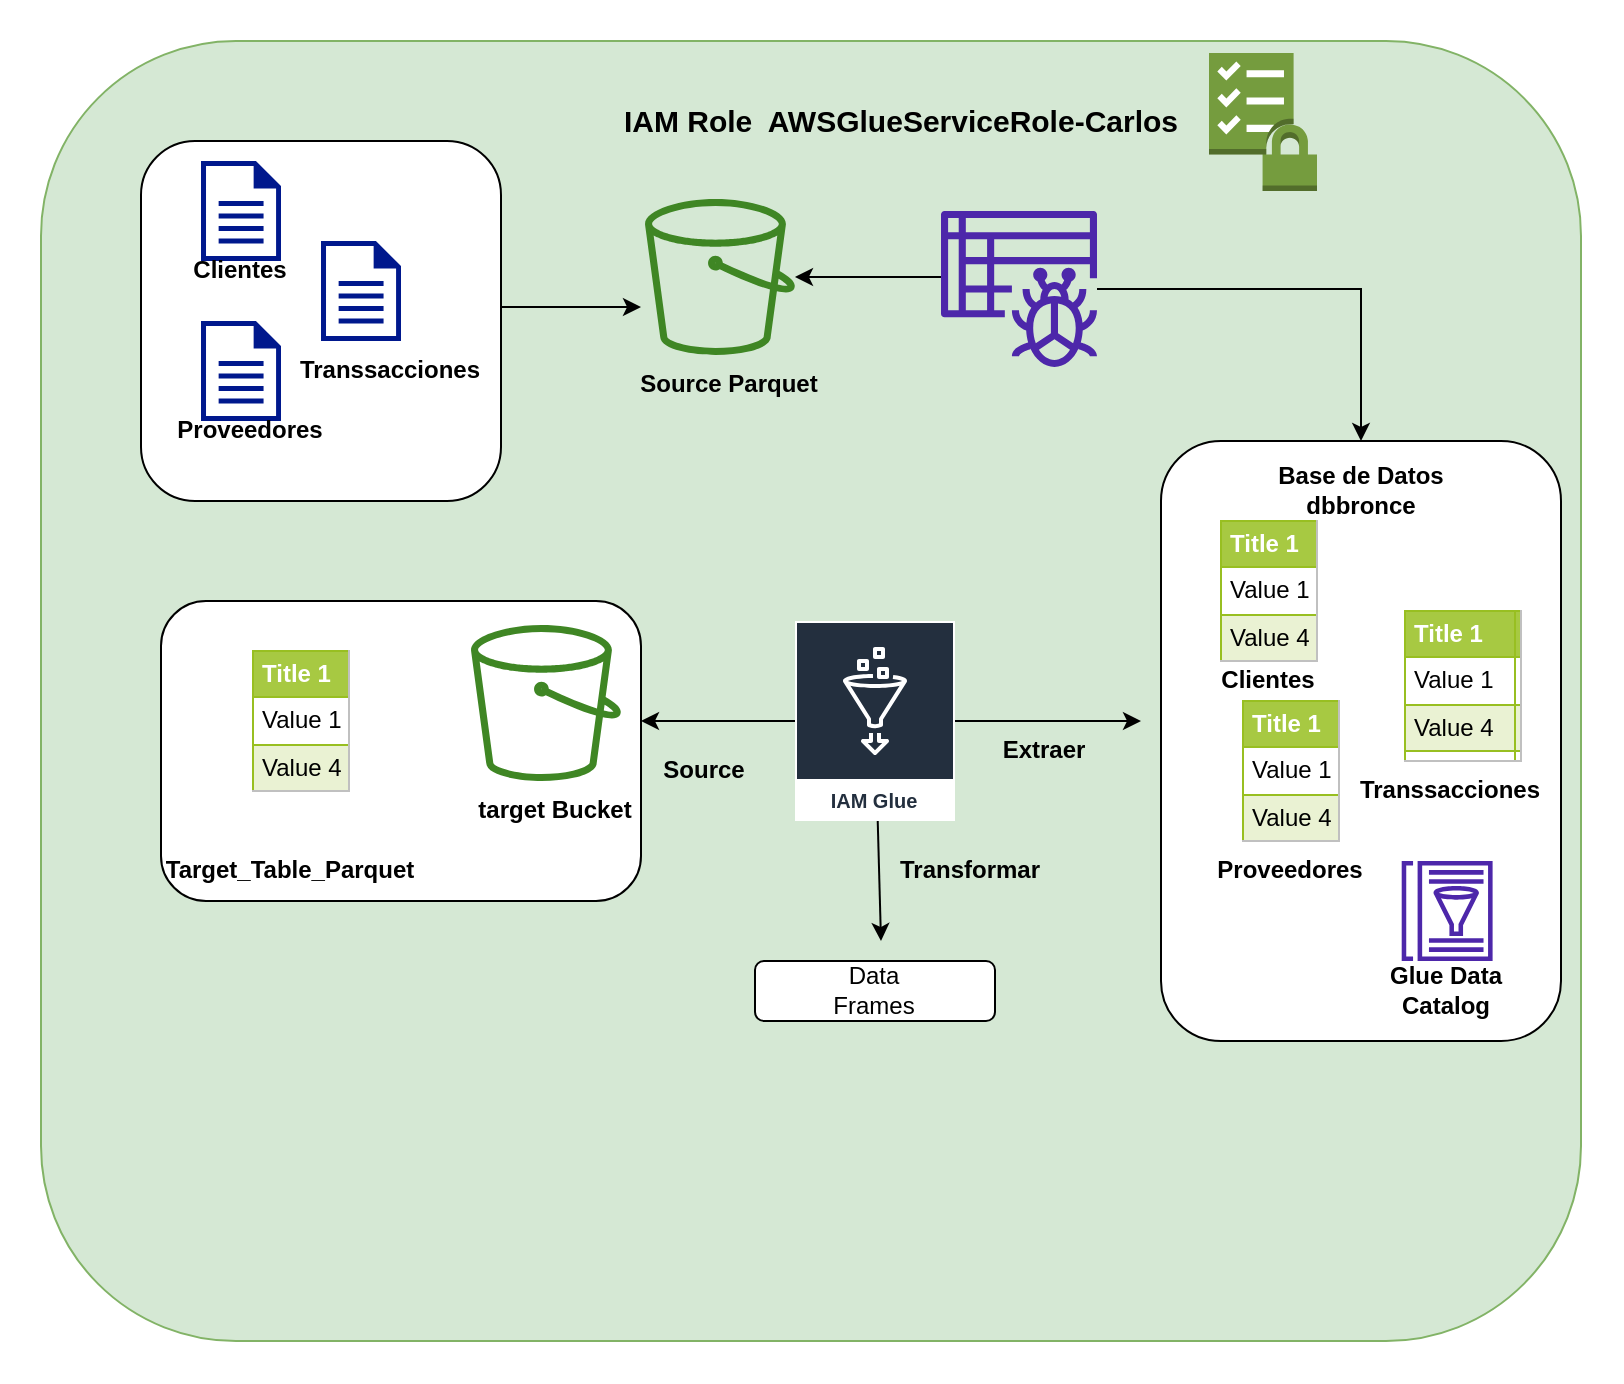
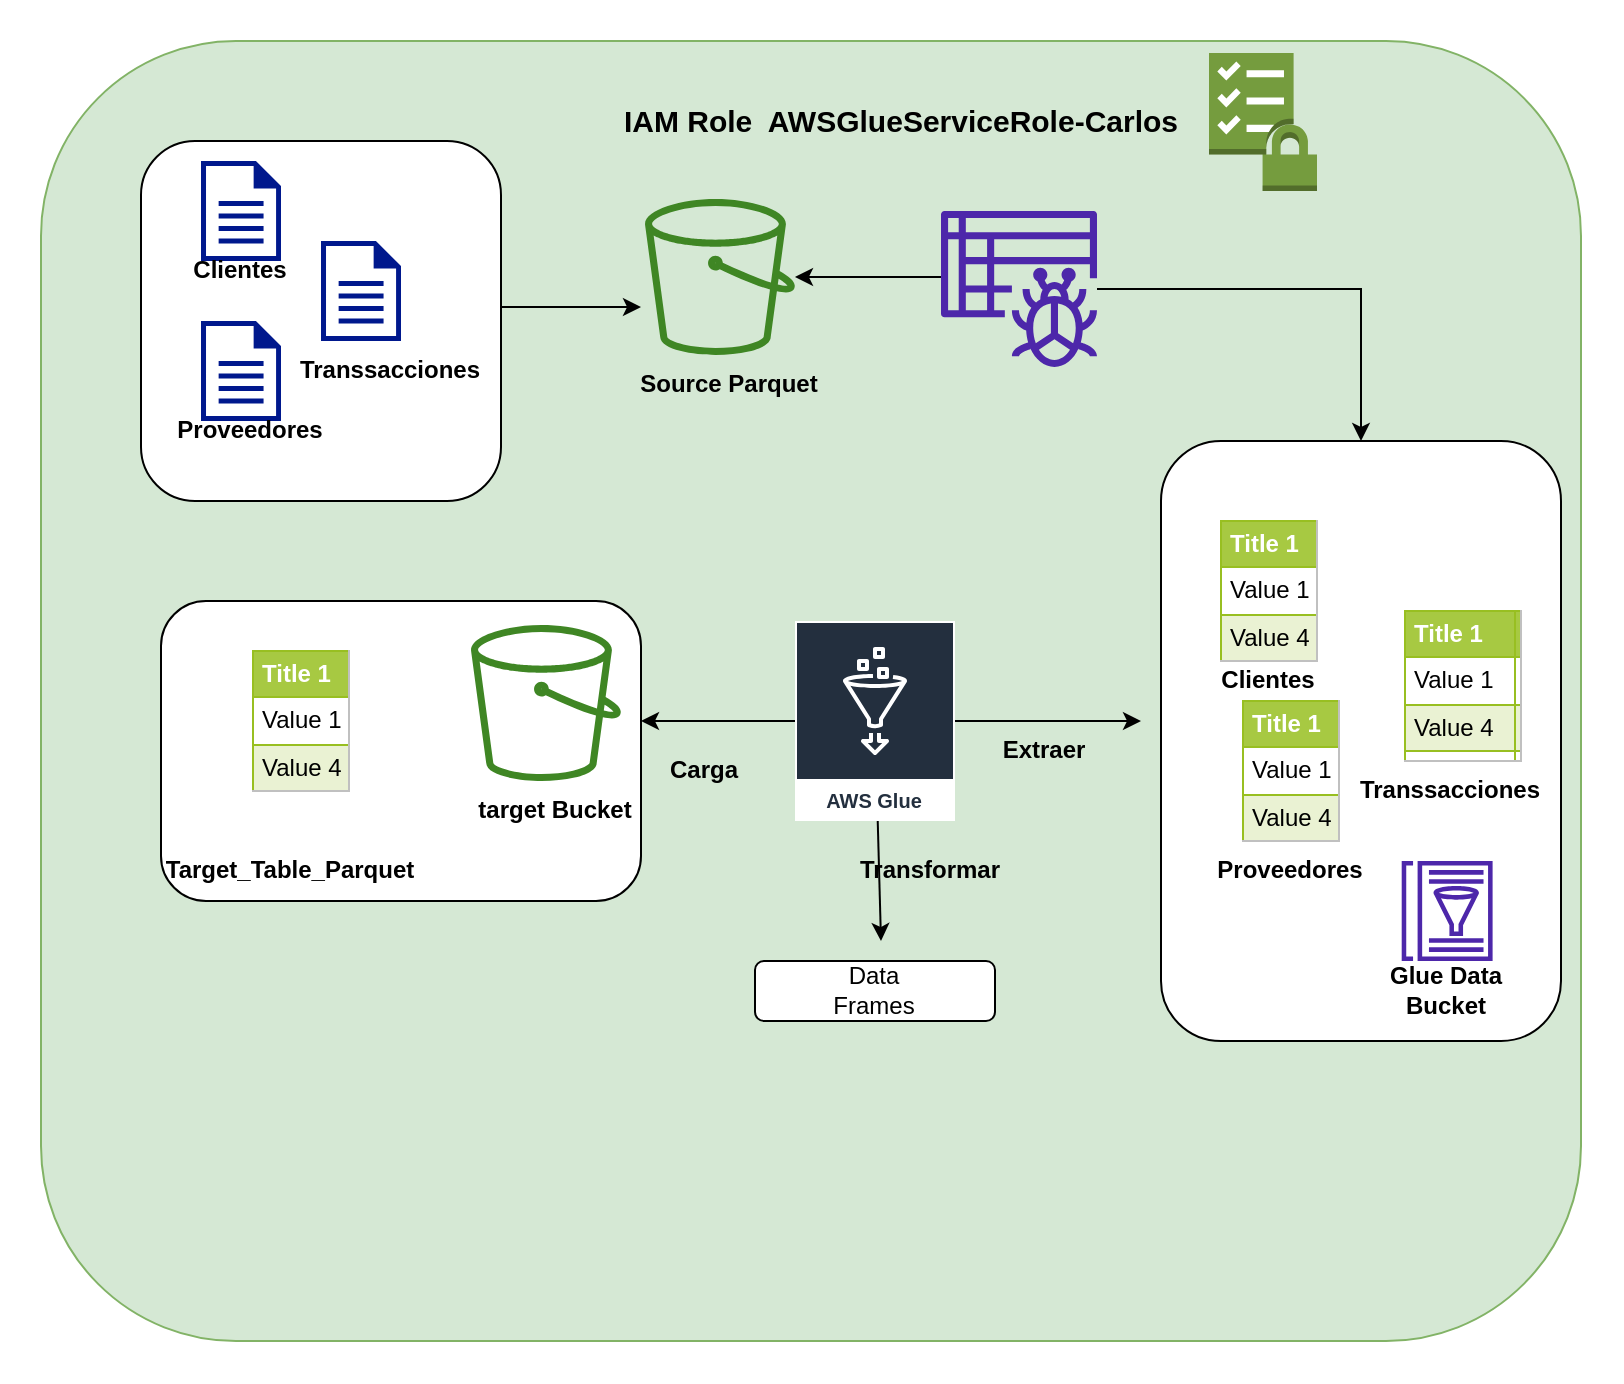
- <mxCell id="24" value="&lt;b&gt;Base de Datos dbbronce&lt;/b&gt;" style="text;html=1;strokeColor=none;fillColor=none;align=center;verticalAlign=middle;whiteSpace=wrap;rounded=0;" vertex="1" parent="1"><mxGeometry x="611" y="230" width="139" height="30" as="geometry" /></mxCell>
- <mxCell id="35" value="&lt;b&gt;Source&lt;/b&gt;" style="text;html=1;strokeColor=none;fillColor=none;align=center;verticalAlign=middle;whiteSpace=wrap;rounded=0;" vertex="1" parent="1"><mxGeometry x="307" y="370" width="90" height="30" as="geometry" /></mxCell>
+ <mxCell id="35" value="&lt;b&gt;Carga&lt;/b&gt;" style="text;html=1;strokeColor=none;fillColor=none;align=center;verticalAlign=middle;whiteSpace=wrap;rounded=0;" vertex="1" parent="1"><mxGeometry x="307" y="370" width="90" height="30" as="geometry" /></mxCell>
- <mxCell id="27" value="IAM Glue" style="sketch=0;outlineConnect=0;fontColor=#232F3E;gradientColor=none;strokeColor=#ffffff;fillColor=#232F3E;dashed=0;verticalLabelPosition=middle;verticalAlign=bottom;align=center;html=1;whiteSpace=wrap;fontSize=10;fontStyle=1;spacing=3;shape=mxgraph.aws4.productIcon;prIcon=mxgraph.aws4.glue;" vertex="1" parent="1"><mxGeometry x="397" y="310" width="80" height="100" as="geometry" /></mxCell>
+ <mxCell id="27" value="AWS Glue" style="sketch=0;outlineConnect=0;fontColor=#232F3E;gradientColor=none;strokeColor=#ffffff;fillColor=#232F3E;dashed=0;verticalLabelPosition=middle;verticalAlign=bottom;align=center;html=1;whiteSpace=wrap;fontSize=10;fontStyle=1;spacing=3;shape=mxgraph.aws4.productIcon;prIcon=mxgraph.aws4.glue;" vertex="1" parent="1"><mxGeometry x="397" y="310" width="80" height="100" as="geometry" /></mxCell>
- <mxCell id="33" value="&lt;b&gt;Transformar&lt;/b&gt;" style="text;html=1;strokeColor=none;fillColor=none;align=center;verticalAlign=middle;whiteSpace=wrap;rounded=0;" vertex="1" parent="1"><mxGeometry x="440" y="420" width="90" height="30" as="geometry" /></mxCell>
+ <mxCell id="33" value="&lt;b&gt;Transformar&lt;/b&gt;" style="text;html=1;strokeColor=none;fillColor=none;align=center;verticalAlign=middle;whiteSpace=wrap;rounded=0;" vertex="1" parent="1"><mxGeometry x="420" y="420" width="90" height="30" as="geometry" /></mxCell>
- <mxCell id="26" value="&lt;b&gt;Glue Data Catalog&lt;/b&gt;" style="text;html=1;strokeColor=none;fillColor=none;align=center;verticalAlign=middle;whiteSpace=wrap;rounded=0;" vertex="1" parent="1"><mxGeometry x="678.08" y="480" width="90" height="30" as="geometry" /></mxCell>
+ <mxCell id="26" value="&lt;b&gt;Glue Data Bucket&lt;/b&gt;" style="text;html=1;strokeColor=none;fillColor=none;align=center;verticalAlign=middle;whiteSpace=wrap;rounded=0;" vertex="1" parent="1"><mxGeometry x="678.08" y="480" width="90" height="30" as="geometry" /></mxCell>
